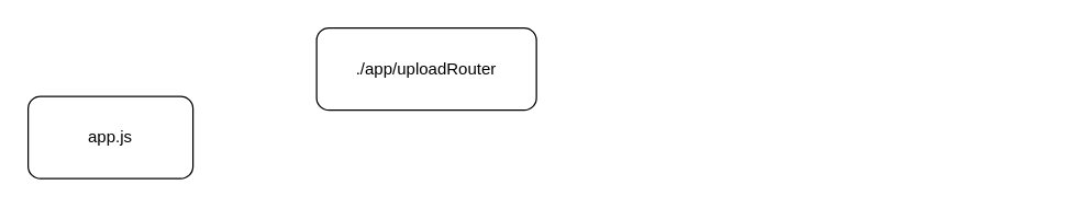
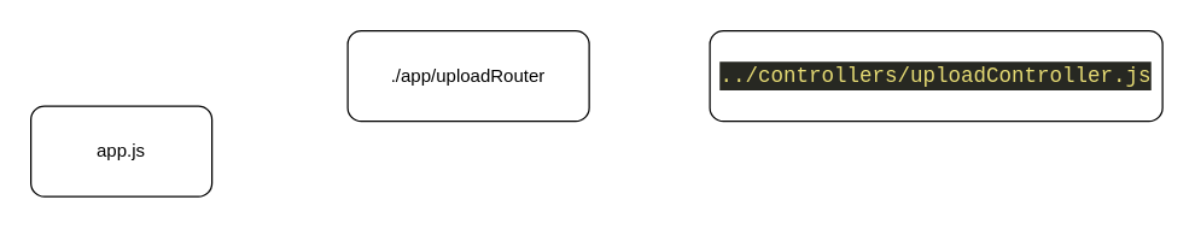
+ <mxCell id="4" value="&lt;div style=&quot;color: rgb(248 , 248 , 242) ; background-color: rgb(39 , 40 , 34) ; font-family: &amp;#34;consolas&amp;#34; , &amp;#34;courier new&amp;#34; , monospace ; font-size: 14px ; line-height: 19px&quot;&gt;&lt;span style=&quot;color: #e6db74&quot;&gt;../controllers/uploadController.js&lt;/span&gt;&lt;/div&gt;" style="rounded=1;whiteSpace=wrap;html=1;" vertex="1" parent="1"><mxGeometry x="470" y="20" width="300" height="60" as="geometry" /></mxCell>
